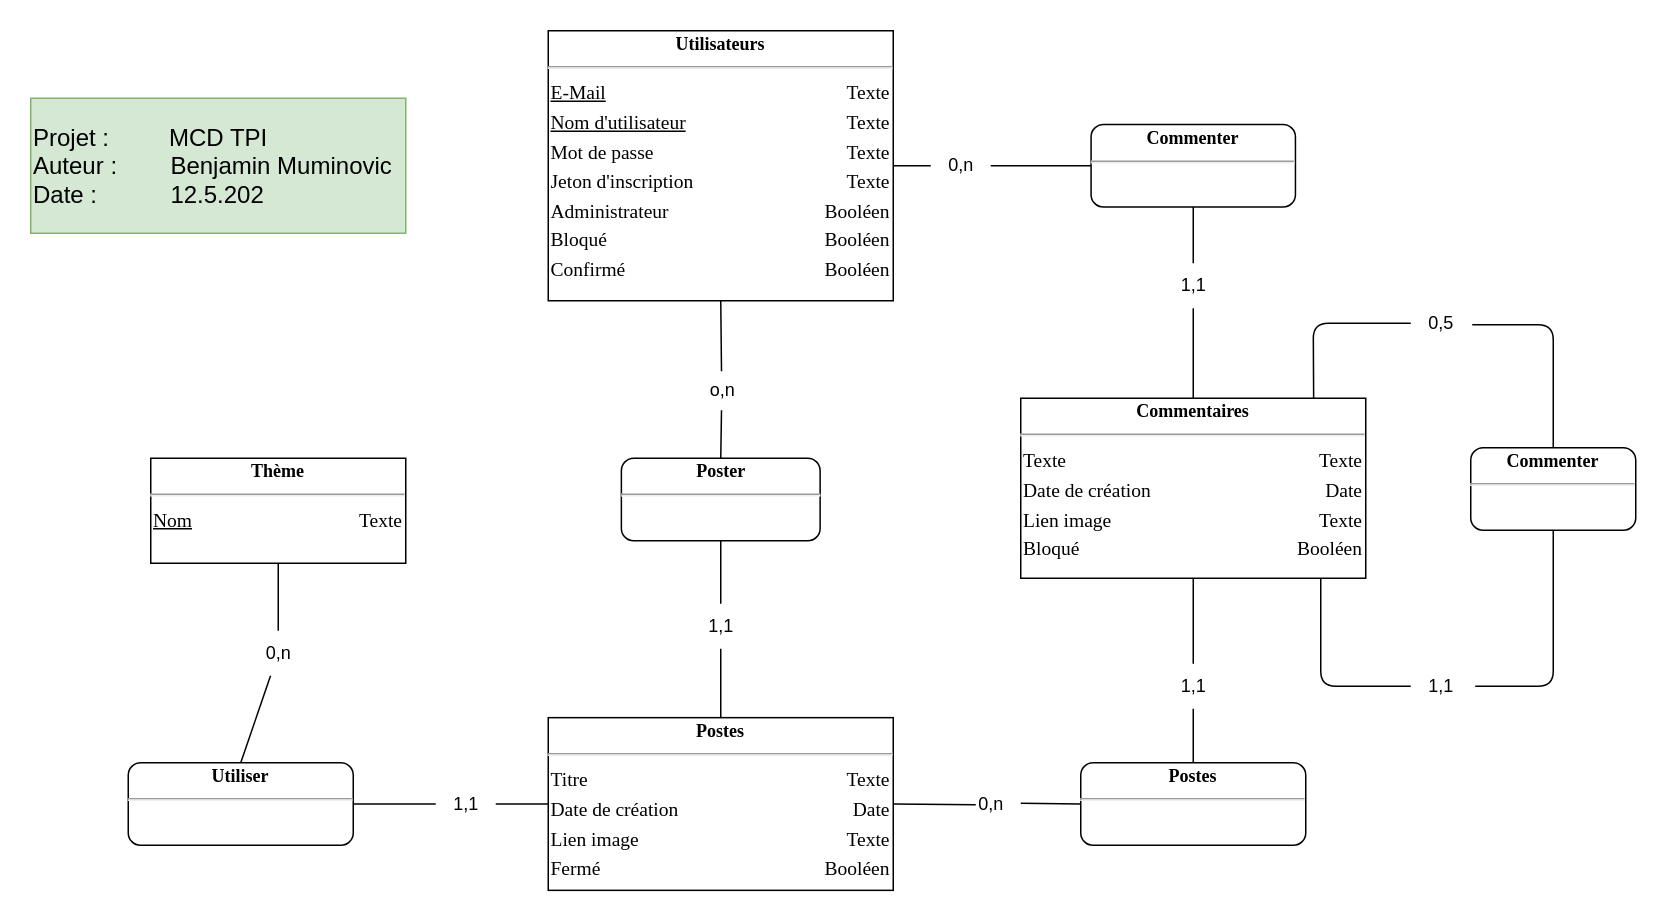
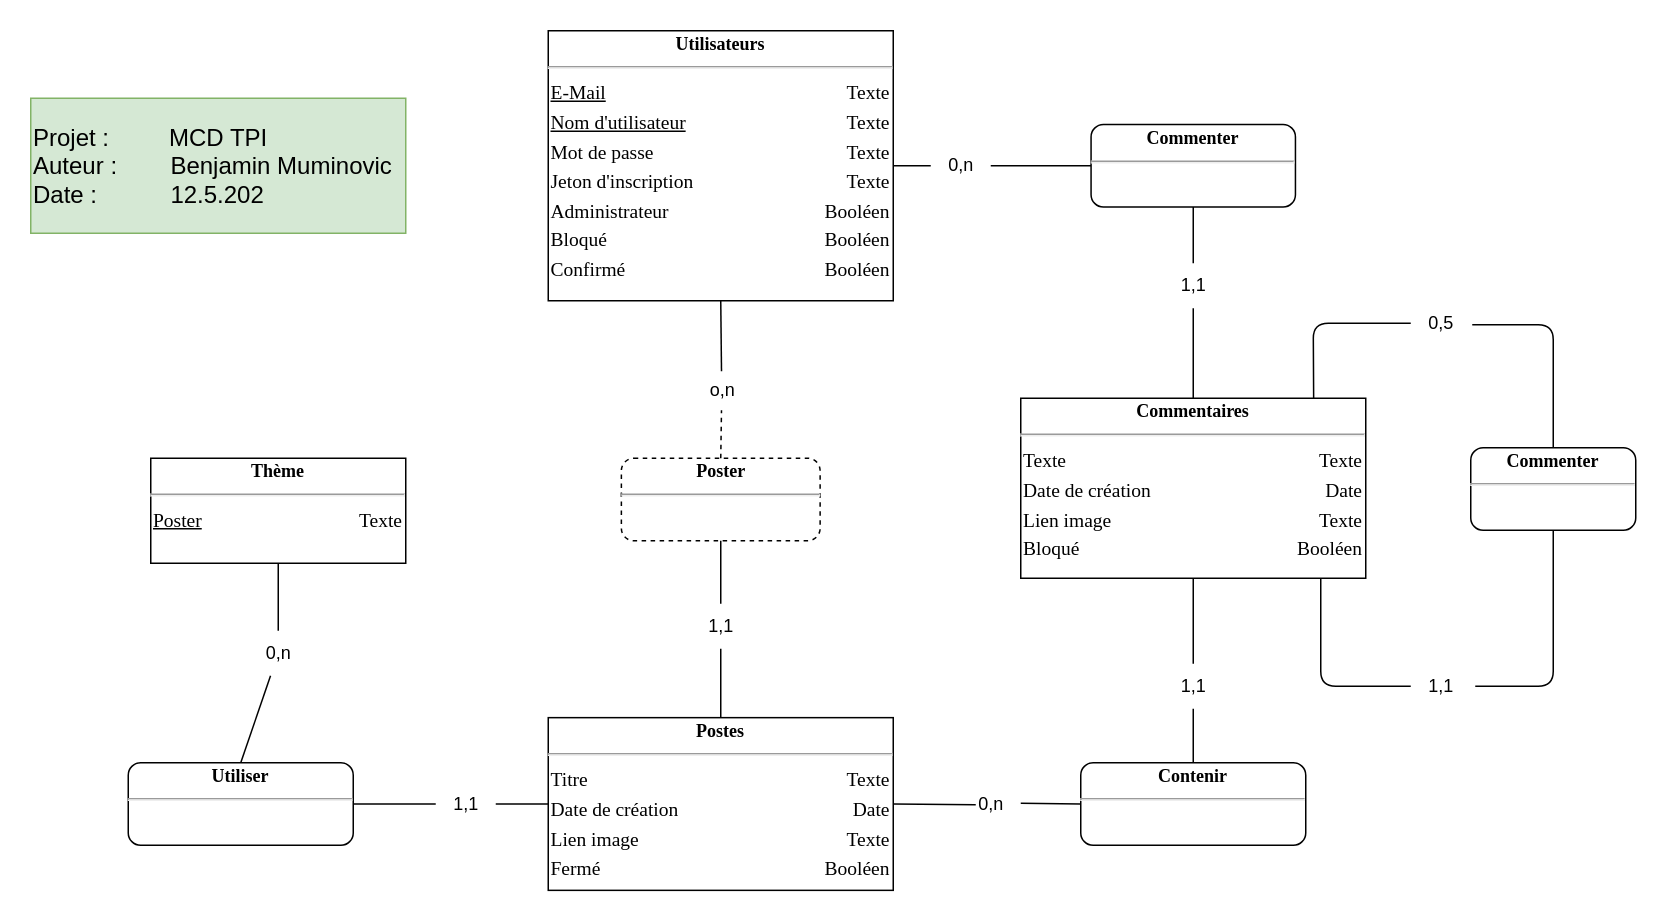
- <mxCell id="8" value="" style="endArrow=none;html=1;entryX=0.5;entryY=1;entryDx=0;entryDy=0;exitX=0.5;exitY=0;exitDx=0;exitDy=0;" parent="1" source="5" target="9" edge="1"><mxGeometry width="50" height="50" relative="1" as="geometry"><mxPoint x="480" y="319.99" as="sourcePoint" /><mxPoint x="480" y="249.99" as="targetPoint" /></mxGeometry></mxCell>
+ <mxCell id="8" value="" style="endArrow=none;html=1;entryX=0.5;entryY=1;entryDx=0;entryDy=0;exitX=0.5;exitY=0;exitDx=0;exitDy=0;dashed=1;" parent="1" source="5" target="9" edge="1"><mxGeometry width="50" height="50" relative="1" as="geometry"><mxPoint x="480" y="319.99" as="sourcePoint" /><mxPoint x="480" y="249.99" as="targetPoint" /></mxGeometry></mxCell>
- <mxCell id="13" value="&lt;div style=&quot;box-sizing: border-box ; width: 100% ; padding: 2px&quot;&gt;&lt;span style=&quot;background-color: rgb(255, 255, 255);&quot;&gt;&lt;b&gt;Thème&lt;/b&gt;&lt;/span&gt;&lt;/div&gt;&lt;hr&gt;&lt;table style=&quot;width: 100% ; font-size: 1em&quot; cellpadding=&quot;2&quot; cellspacing=&quot;0&quot;&gt;&lt;tbody style=&quot;font-size: 13px&quot;&gt;&lt;tr&gt;&lt;td style=&quot;text-align: left&quot;&gt;&lt;u&gt;Nom&lt;/u&gt;&lt;/td&gt;&lt;td style=&quot;text-align: right&quot;&gt;Texte&lt;/td&gt;&lt;/tr&gt;&lt;/tbody&gt;&lt;/table&gt;" style="verticalAlign=top;align=center;overflow=fill;html=1;rounded=0;shadow=0;comic=0;labelBackgroundColor=none;strokeColor=#000000;strokeWidth=1;fillColor=#ffffff;fontFamily=Verdana;fontSize=12;fontColor=#000000;" parent="1" vertex="1"><mxGeometry x="100" y="305" width="170" height="70" as="geometry" /></mxCell>
+ <mxCell id="13" value="&lt;div style=&quot;box-sizing: border-box ; width: 100% ; padding: 2px&quot;&gt;&lt;span style=&quot;background-color: rgb(255, 255, 255);&quot;&gt;&lt;b&gt;Thème&lt;/b&gt;&lt;/span&gt;&lt;/div&gt;&lt;hr&gt;&lt;table style=&quot;width: 100% ; font-size: 1em&quot; cellpadding=&quot;2&quot; cellspacing=&quot;0&quot;&gt;&lt;tbody style=&quot;font-size: 13px&quot;&gt;&lt;tr&gt;&lt;td style=&quot;text-align: left&quot;&gt;&lt;u&gt;Poster&lt;/u&gt;&lt;/td&gt;&lt;td style=&quot;text-align: right&quot;&gt;Texte&lt;/td&gt;&lt;/tr&gt;&lt;/tbody&gt;&lt;/table&gt;" style="verticalAlign=top;align=center;overflow=fill;html=1;rounded=0;shadow=0;comic=0;labelBackgroundColor=none;strokeColor=#000000;strokeWidth=1;fillColor=#ffffff;fontFamily=Verdana;fontSize=12;fontColor=#000000;" parent="1" vertex="1"><mxGeometry x="100" y="305" width="170" height="70" as="geometry" /></mxCell>
- <mxCell id="5" value="&lt;div style=&quot;box-sizing: border-box ; width: 100% ; padding: 2px&quot;&gt;&lt;span style=&quot;background-color: rgb(255, 255, 255);&quot;&gt;&lt;b&gt;Poster&lt;/b&gt;&lt;/span&gt;&lt;/div&gt;&lt;hr&gt;&lt;table style=&quot;width: 100% ; font-size: 1em&quot; cellpadding=&quot;2&quot; cellspacing=&quot;0&quot;&gt;&lt;tbody&gt;&lt;tr&gt;&lt;td style=&quot;text-align: left;&quot;&gt;&lt;/td&gt;&lt;td style=&quot;text-align: right&quot;&gt;&lt;br&gt;&lt;/td&gt;&lt;/tr&gt;&lt;/tbody&gt;&lt;/table&gt;" style="verticalAlign=top;align=center;overflow=fill;html=1;rounded=1;shadow=0;comic=0;labelBackgroundColor=none;strokeColor=#000000;strokeWidth=1;fillColor=#ffffff;fontFamily=Verdana;fontSize=12;fontColor=#000000;" parent="1" vertex="1"><mxGeometry x="413.75" y="305" width="132.5" height="55" as="geometry" /></mxCell>
+ <mxCell id="5" value="&lt;div style=&quot;box-sizing: border-box ; width: 100% ; padding: 2px&quot;&gt;&lt;span style=&quot;background-color: rgb(255, 255, 255);&quot;&gt;&lt;b&gt;Poster&lt;/b&gt;&lt;/span&gt;&lt;/div&gt;&lt;hr&gt;&lt;table style=&quot;width: 100% ; font-size: 1em&quot; cellpadding=&quot;2&quot; cellspacing=&quot;0&quot;&gt;&lt;tbody&gt;&lt;tr&gt;&lt;td style=&quot;text-align: left;&quot;&gt;&lt;/td&gt;&lt;td style=&quot;text-align: right&quot;&gt;&lt;br&gt;&lt;/td&gt;&lt;/tr&gt;&lt;/tbody&gt;&lt;/table&gt;" style="verticalAlign=top;align=center;overflow=fill;html=1;rounded=1;shadow=0;comic=0;labelBackgroundColor=none;strokeColor=#000000;strokeWidth=1;fillColor=#ffffff;fontFamily=Verdana;fontSize=12;fontColor=#000000;dashed=1;" parent="1" vertex="1"><mxGeometry x="413.75" y="305" width="132.5" height="55" as="geometry" /></mxCell>
- <mxCell id="22" value="&lt;div style=&quot;box-sizing: border-box ; width: 100% ; padding: 2px&quot;&gt;&lt;span style=&quot;background-color: rgb(255, 255, 255);&quot;&gt;&lt;b&gt;Postes&lt;/b&gt;&lt;/span&gt;&lt;/div&gt;&lt;hr&gt;&lt;table style=&quot;width: 100% ; font-size: 1em&quot; cellpadding=&quot;2&quot; cellspacing=&quot;0&quot;&gt;&lt;tbody&gt;&lt;tr&gt;&lt;td style=&quot;text-align: left;&quot;&gt;&lt;/td&gt;&lt;td style=&quot;text-align: right&quot;&gt;&lt;br&gt;&lt;/td&gt;&lt;/tr&gt;&lt;/tbody&gt;&lt;/table&gt;" style="verticalAlign=top;align=center;overflow=fill;html=1;rounded=1;shadow=0;comic=0;labelBackgroundColor=none;strokeColor=#000000;strokeWidth=1;fillColor=#ffffff;fontFamily=Verdana;fontSize=12;fontColor=#000000;" parent="1" vertex="1"><mxGeometry x="720" y="508" width="150" height="55" as="geometry" /></mxCell>
+ <mxCell id="22" value="&lt;div style=&quot;box-sizing: border-box ; width: 100% ; padding: 2px&quot;&gt;&lt;span style=&quot;background-color: rgb(255, 255, 255);&quot;&gt;&lt;b&gt;Contenir&lt;/b&gt;&lt;/span&gt;&lt;/div&gt;&lt;hr&gt;&lt;table style=&quot;width: 100% ; font-size: 1em&quot; cellpadding=&quot;2&quot; cellspacing=&quot;0&quot;&gt;&lt;tbody&gt;&lt;tr&gt;&lt;td style=&quot;text-align: left;&quot;&gt;&lt;/td&gt;&lt;td style=&quot;text-align: right&quot;&gt;&lt;br&gt;&lt;/td&gt;&lt;/tr&gt;&lt;/tbody&gt;&lt;/table&gt;" style="verticalAlign=top;align=center;overflow=fill;html=1;rounded=1;shadow=0;comic=0;labelBackgroundColor=none;strokeColor=#000000;strokeWidth=1;fillColor=#ffffff;fontFamily=Verdana;fontSize=12;fontColor=#000000;" parent="1" vertex="1"><mxGeometry x="720" y="508" width="150" height="55" as="geometry" /></mxCell>
